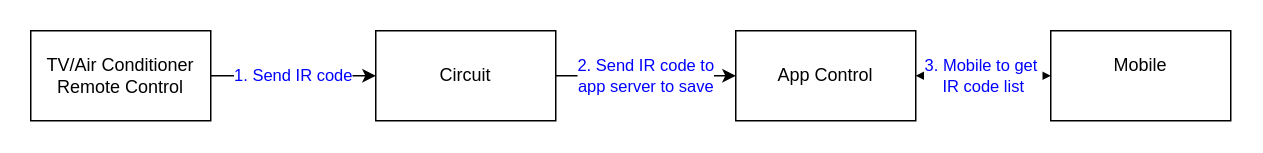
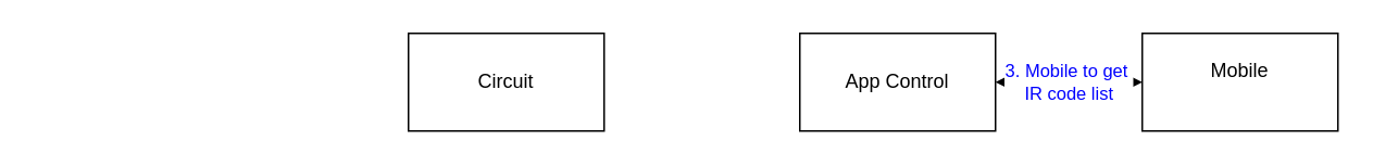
- <mxCell id="3" value="TV/Air Conditioner Remote Control" style="rounded=0;whiteSpace=wrap;html=1;" parent="1" vertex="1"><mxGeometry x="20" y="20" width="120" height="60" as="geometry" /></mxCell>
- <mxCell id="4" value="&lt;font color=&quot;#0000ff&quot;&gt;1. Send IR code&lt;/font&gt;&lt;br&gt;" style="endArrow=classic;html=1;entryX=0;entryY=0.5;entryDx=0;entryDy=0;exitX=1;exitY=0.5;exitDx=0;exitDy=0;" parent="1" source="3" target="2" edge="1"><mxGeometry width="50" height="50" relative="1" as="geometry"><mxPoint x="40" y="360" as="sourcePoint" /><mxPoint x="90" y="310" as="targetPoint" /></mxGeometry></mxCell>
- <mxCell id="6" value="&lt;font color=&quot;#0000ff&quot;&gt;2. Send IR code to &lt;br&gt;app server to save&lt;/font&gt;" style="endArrow=classic;html=1;entryX=0;entryY=0.5;entryDx=0;entryDy=0;exitX=1;exitY=0.5;exitDx=0;exitDy=0;" parent="1" source="2" target="5" edge="1"><mxGeometry width="50" height="50" relative="1" as="geometry"><mxPoint x="370" y="150" as="sourcePoint" /><mxPoint x="420" y="100" as="targetPoint" /><Array as="points" /></mxGeometry></mxCell>
